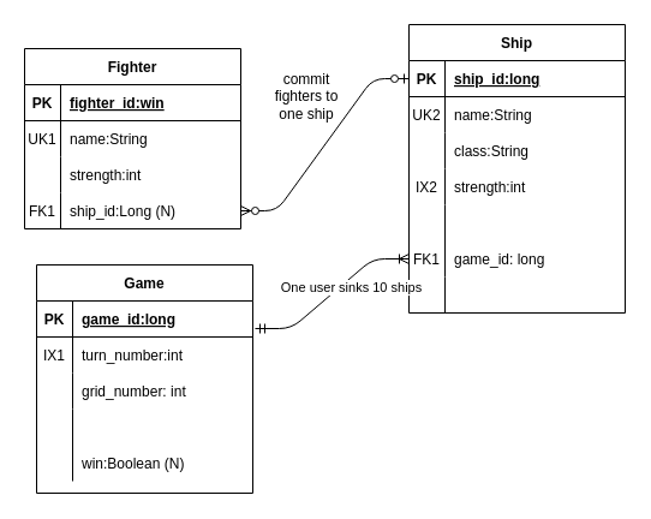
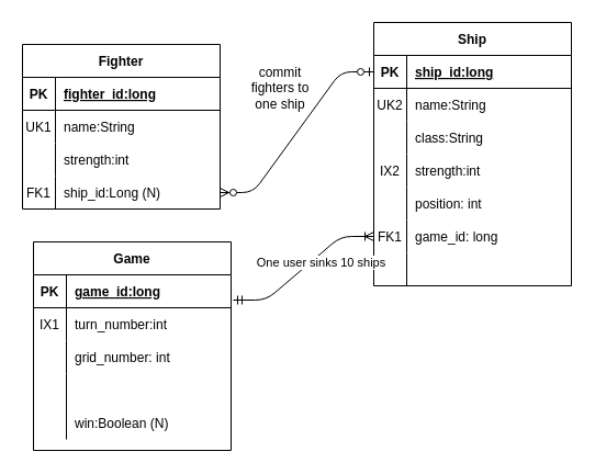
- <mxCell id="43" value="fighter_id:win" style="shape=partialRectangle;connectable=0;fillColor=none;top=0;left=0;bottom=0;right=0;align=left;spacingLeft=6;fontStyle=5;overflow=hidden;" parent="41" vertex="1"><mxGeometry x="30" width="150" height="30" as="geometry" /></mxCell>
+ <mxCell id="43" value="fighter_id:long" style="shape=partialRectangle;connectable=0;fillColor=none;top=0;left=0;bottom=0;right=0;align=left;spacingLeft=6;fontStyle=5;overflow=hidden;" parent="41" vertex="1"><mxGeometry x="30" width="150" height="30" as="geometry" /></mxCell>
+ <mxCell id="33" value="position: int" style="shape=partialRectangle;connectable=0;fillColor=none;top=0;left=0;bottom=0;right=0;align=left;spacingLeft=6;overflow=hidden;" parent="31" vertex="1"><mxGeometry x="30" width="150" height="30" as="geometry" /></mxCell>
